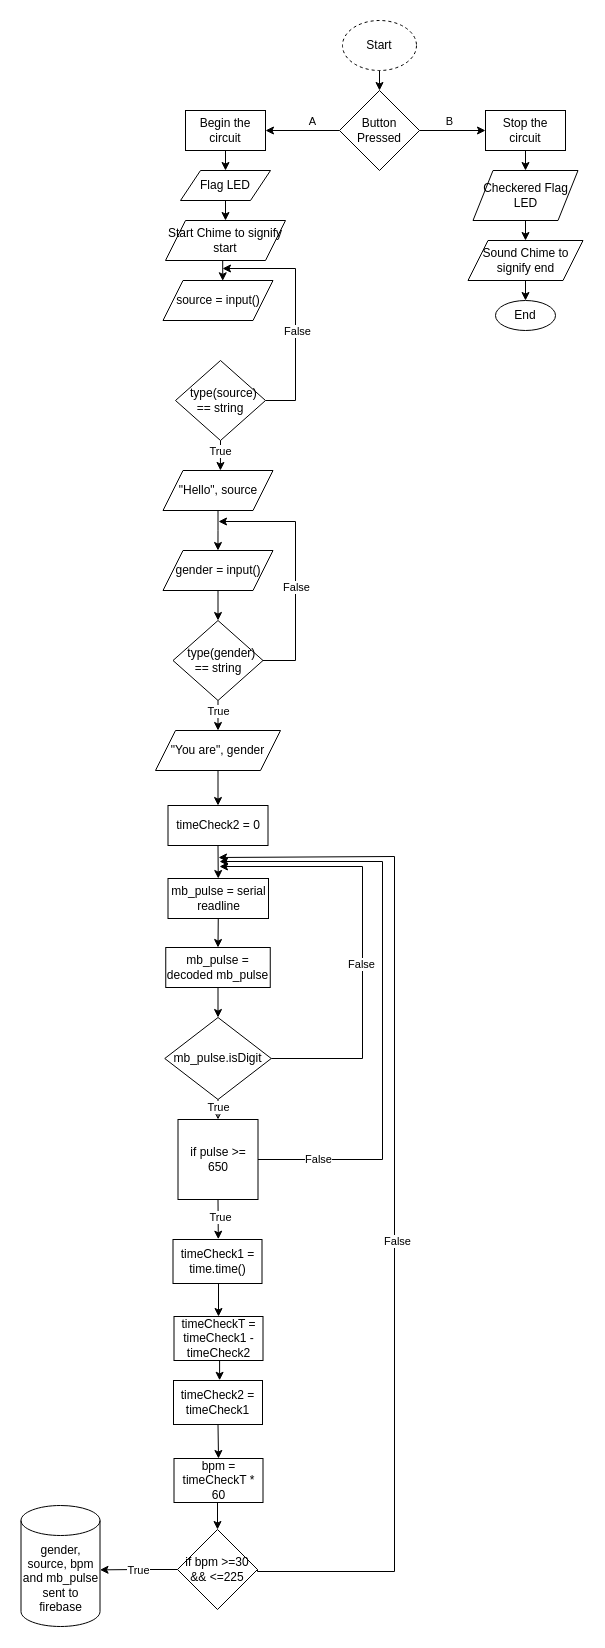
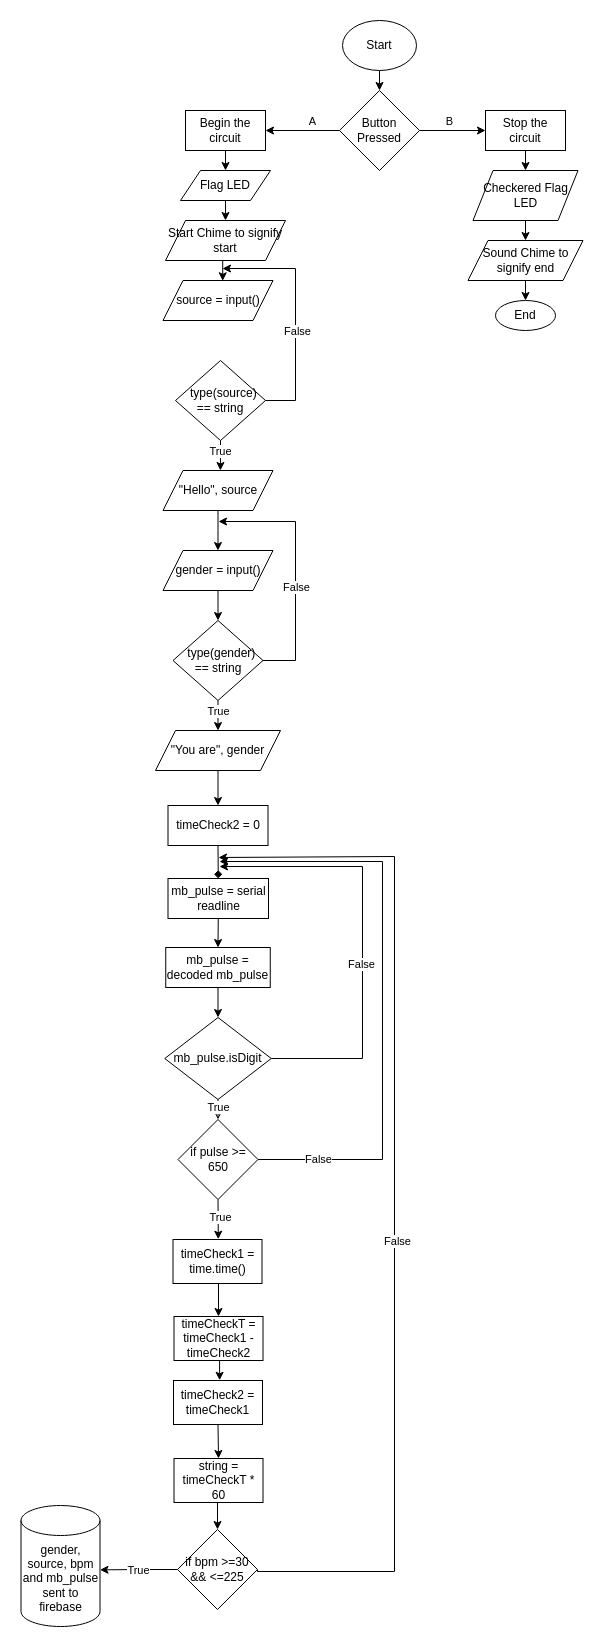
- <mxCell id="3" value="Start" style="ellipse;whiteSpace=wrap;html=1;dashed=1;" vertex="1" parent="1"><mxGeometry x="342" y="20" width="74" height="50" as="geometry" /></mxCell>
+ <mxCell id="3" value="Start" style="ellipse;whiteSpace=wrap;html=1;" vertex="1" parent="1"><mxGeometry x="342" y="20" width="74" height="50" as="geometry" /></mxCell>
- <mxCell id="29" style="edgeStyle=orthogonalEdgeStyle;rounded=0;orthogonalLoop=1;jettySize=auto;html=1;exitX=0.5;exitY=1;exitDx=0;exitDy=0;entryX=0.5;entryY=0;entryDx=0;entryDy=0;" edge="1" parent="1" source="30" target="42"><mxGeometry relative="1" as="geometry" /></mxCell>
+ <mxCell id="29" style="edgeStyle=orthogonalEdgeStyle;rounded=0;orthogonalLoop=1;jettySize=auto;html=1;exitX=0.5;exitY=1;exitDx=0;exitDy=0;entryX=0.5;entryY=0;entryDx=0;entryDy=0;endArrow=diamond;" edge="1" parent="1" source="30" target="42"><mxGeometry relative="1" as="geometry" /></mxCell>
- <mxCell id="66" value="if pulse &amp;gt;= 650" style="whiteSpace=wrap;html=1;rounded=0;" vertex="1" parent="1"><mxGeometry x="177.5" y="1119" width="80" height="80" as="geometry" /></mxCell>
+ <mxCell id="66" value="if pulse &amp;gt;= 650" style="rhombus;whiteSpace=wrap;html=1;" vertex="1" parent="1"><mxGeometry x="177.5" y="1119" width="80" height="80" as="geometry" /></mxCell>
- <mxCell id="56" value="bpm = timeCheckT * 60" style="rounded=0;whiteSpace=wrap;html=1;" vertex="1" parent="1"><mxGeometry x="173.5" y="1458" width="89" height="44" as="geometry" /></mxCell>
+ <mxCell id="56" value="string = timeCheckT * 60" style="rounded=0;whiteSpace=wrap;html=1;" vertex="1" parent="1"><mxGeometry x="173.5" y="1458" width="89" height="44" as="geometry" /></mxCell>
